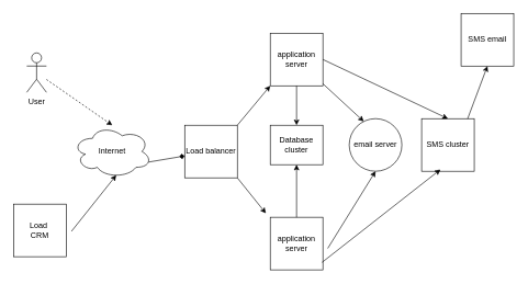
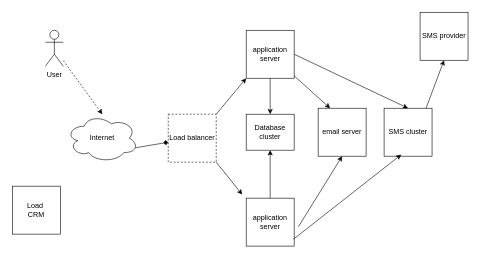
- <mxCell id="7" value="SMS email" style="whiteSpace=wrap;html=1;aspect=fixed;" vertex="1" parent="1"><mxGeometry x="700" y="20" width="80" height="80" as="geometry" /></mxCell>
+ <mxCell id="7" value="SMS provider" style="whiteSpace=wrap;html=1;aspect=fixed;" vertex="1" parent="1"><mxGeometry x="700" y="20" width="80" height="80" as="geometry" /></mxCell>
- <mxCell id="9" value="User" style="shape=umlActor;verticalLabelPosition=bottom;labelBackgroundColor=#ffffff;verticalAlign=top;html=1;outlineConnect=0;" vertex="1" parent="1"><mxGeometry x="40" y="80" width="30" height="60" as="geometry" /></mxCell>
+ <mxCell id="9" value="User" style="shape=umlActor;verticalLabelPosition=bottom;labelBackgroundColor=#ffffff;verticalAlign=top;html=1;outlineConnect=0;" vertex="1" parent="1"><mxGeometry x="75" y="50" width="30" height="60" as="geometry" /></mxCell>
- <mxCell id="5" value="email server" style="ellipse;whiteSpace=wrap;html=1;aspect=fixed;" vertex="1" parent="1"><mxGeometry x="530" y="180" width="80" height="80" as="geometry" /></mxCell>
+ <mxCell id="5" value="email server" style="whiteSpace=wrap;html=1;aspect=fixed;" vertex="1" parent="1"><mxGeometry x="530" y="180" width="80" height="80" as="geometry" /></mxCell>
- <mxCell id="2" value="Load balancer" style="whiteSpace=wrap;html=1;aspect=fixed;" vertex="1" parent="1"><mxGeometry x="280" y="190" width="80" height="80" as="geometry" /></mxCell>
+ <mxCell id="2" value="Load balancer" style="whiteSpace=wrap;html=1;aspect=fixed;dashed=1;" vertex="1" parent="1"><mxGeometry x="280" y="190" width="80" height="80" as="geometry" /></mxCell>
- <mxCell id="11" value="" style="endArrow=classic;html=1;exitX=1.1;exitY=0.517;exitDx=0;exitDy=0;exitPerimeter=0;entryX=0.55;entryY=0.95;entryDx=0;entryDy=0;entryPerimeter=0;" edge="1" parent="1" source="8" target="10"><mxGeometry width="50" height="50" relative="1" as="geometry"><mxPoint x="130" y="350" as="sourcePoint" /><mxPoint x="180" y="300" as="targetPoint" /></mxGeometry></mxCell>
